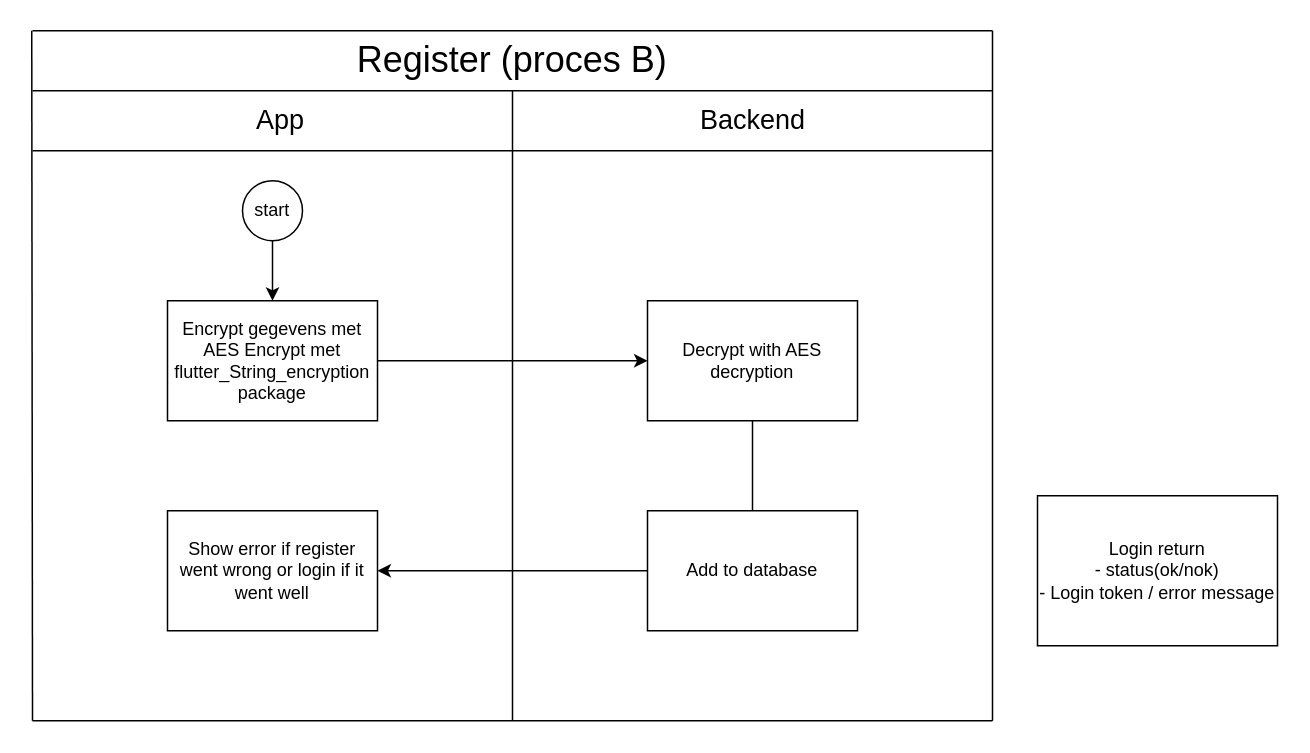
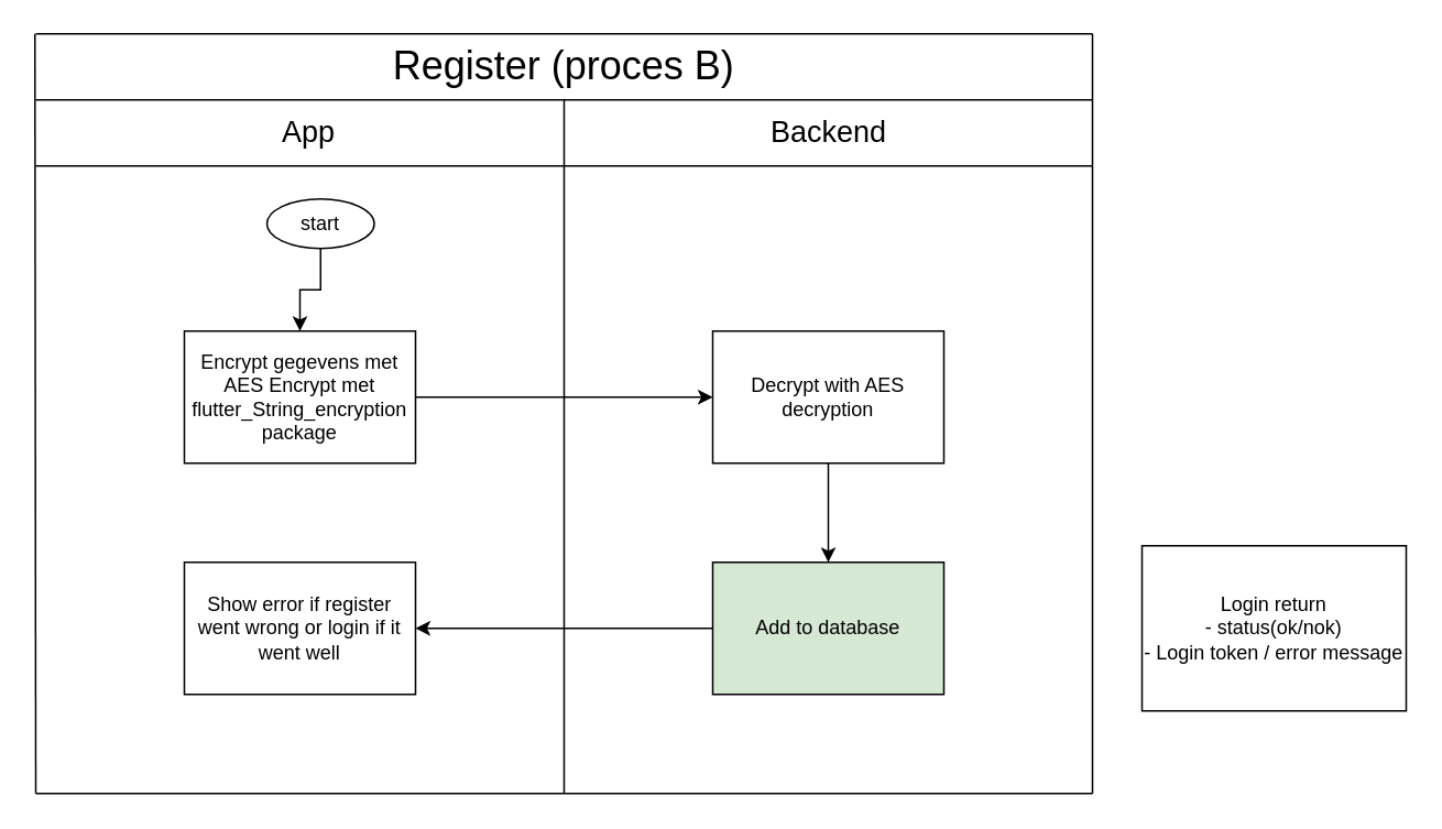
- <mxCell id="9" value="start" style="ellipse;whiteSpace=wrap;html=1;aspect=fixed;" vertex="1" parent="1"><mxGeometry x="161" y="120" width="40" height="40" as="geometry" /></mxCell>
+ <mxCell id="9" value="start" style="ellipse;whiteSpace=wrap;html=1;aspect=fixed;" vertex="1" parent="1"><mxGeometry x="161" y="120" width="65" height="30" as="geometry" /></mxCell>
- <mxCell id="5" value="" style="edgeStyle=orthogonalEdgeStyle;rounded=0;orthogonalLoop=1;jettySize=auto;html=1;endArrow=none;" edge="1" parent="1" source="6" target="18"><mxGeometry relative="1" as="geometry" /></mxCell>
+ <mxCell id="5" value="" style="edgeStyle=orthogonalEdgeStyle;rounded=0;orthogonalLoop=1;jettySize=auto;html=1;" edge="1" parent="1" source="6" target="18"><mxGeometry relative="1" as="geometry" /></mxCell>
- <mxCell id="18" value="Add to database" style="whiteSpace=wrap;html=1;rounded=0;" vertex="1" parent="1"><mxGeometry x="431" y="340" width="140" height="80" as="geometry" /></mxCell>
+ <mxCell id="18" value="Add to database" style="whiteSpace=wrap;html=1;rounded=0;fillColor=#d5e8d4;" vertex="1" parent="1"><mxGeometry x="431" y="340" width="140" height="80" as="geometry" /></mxCell>
